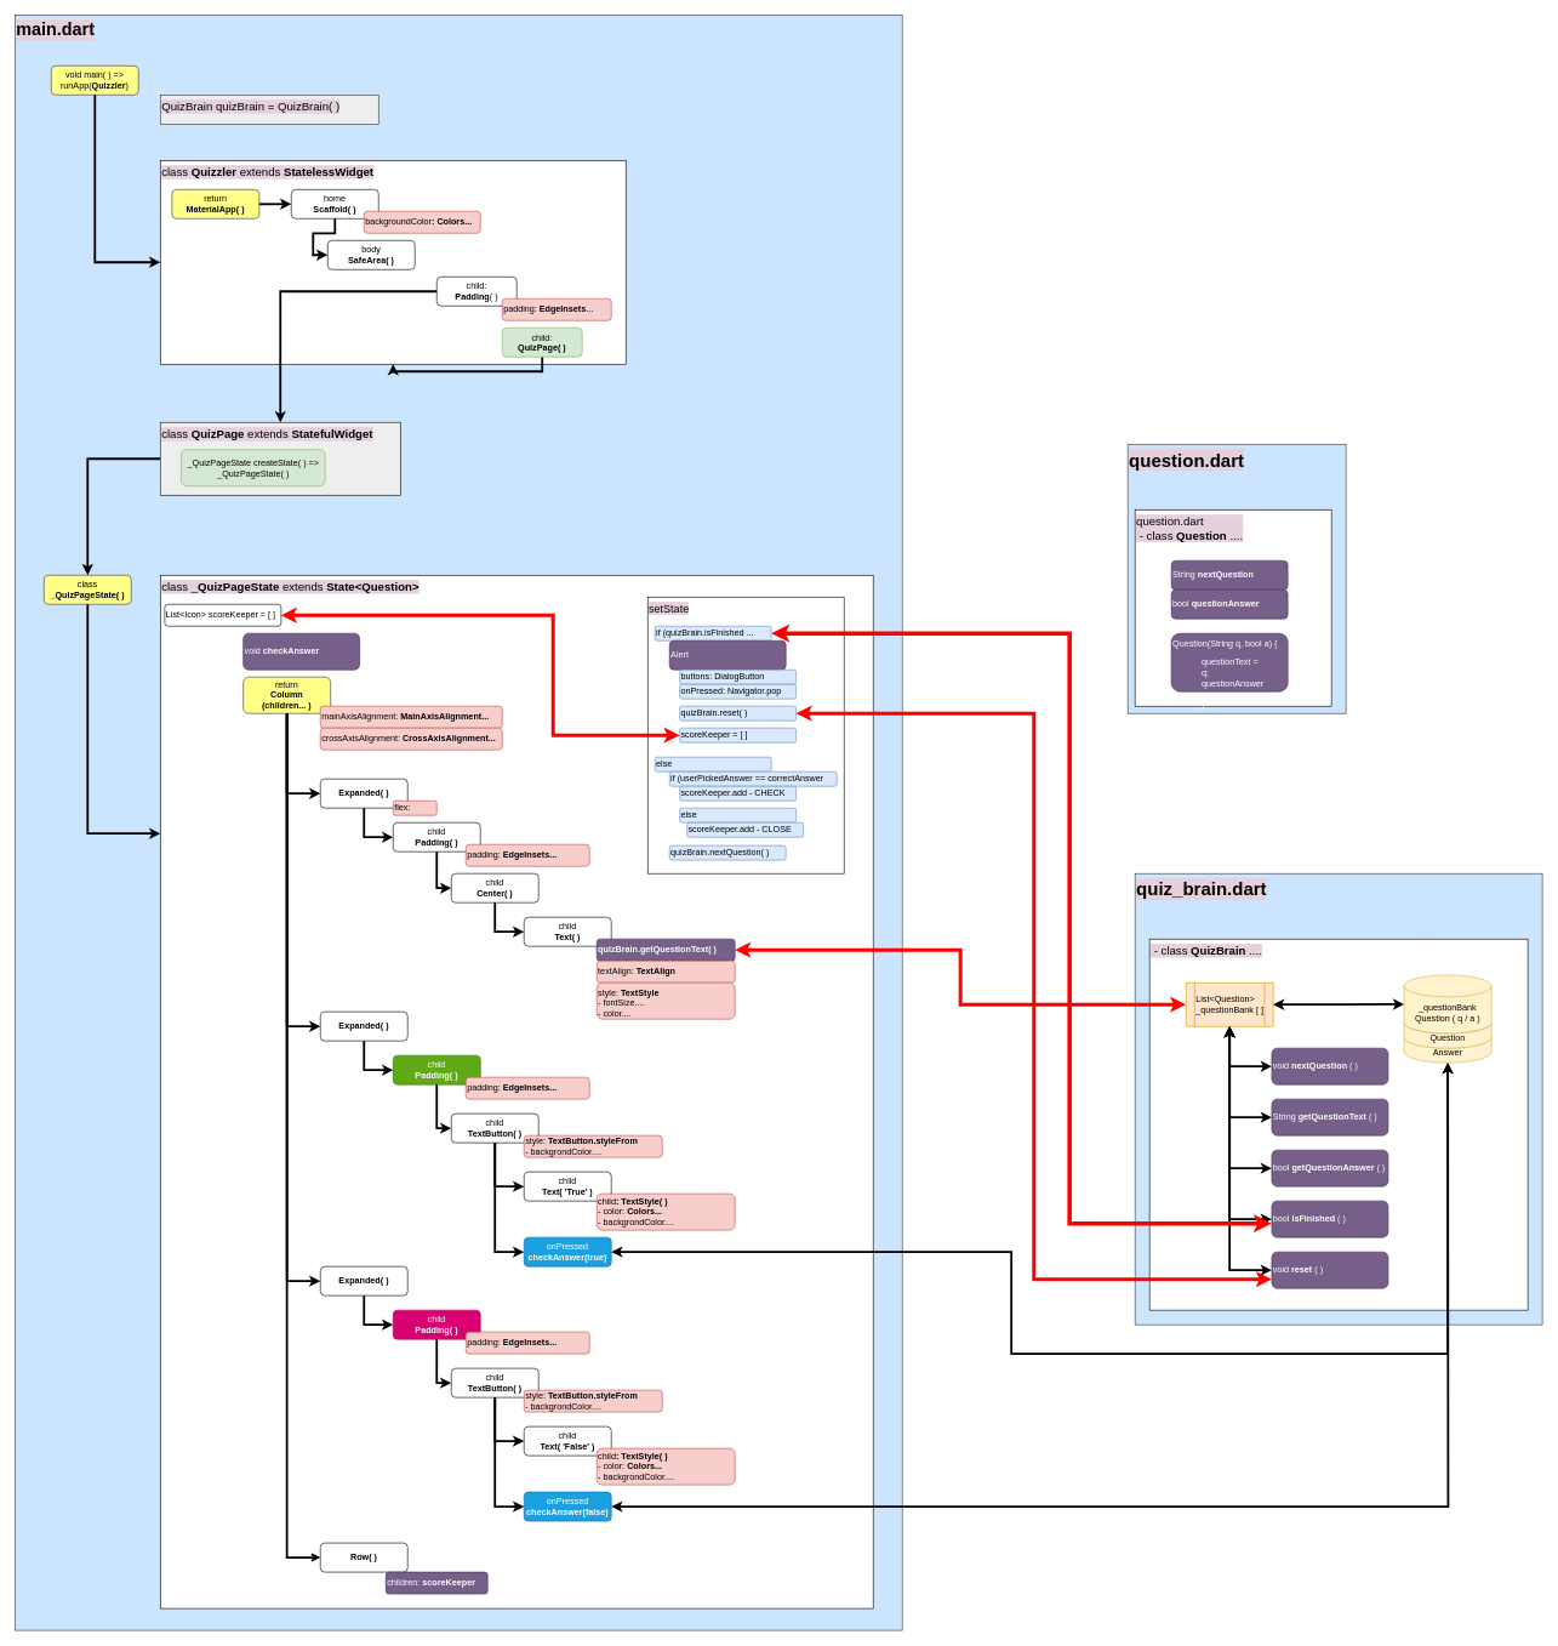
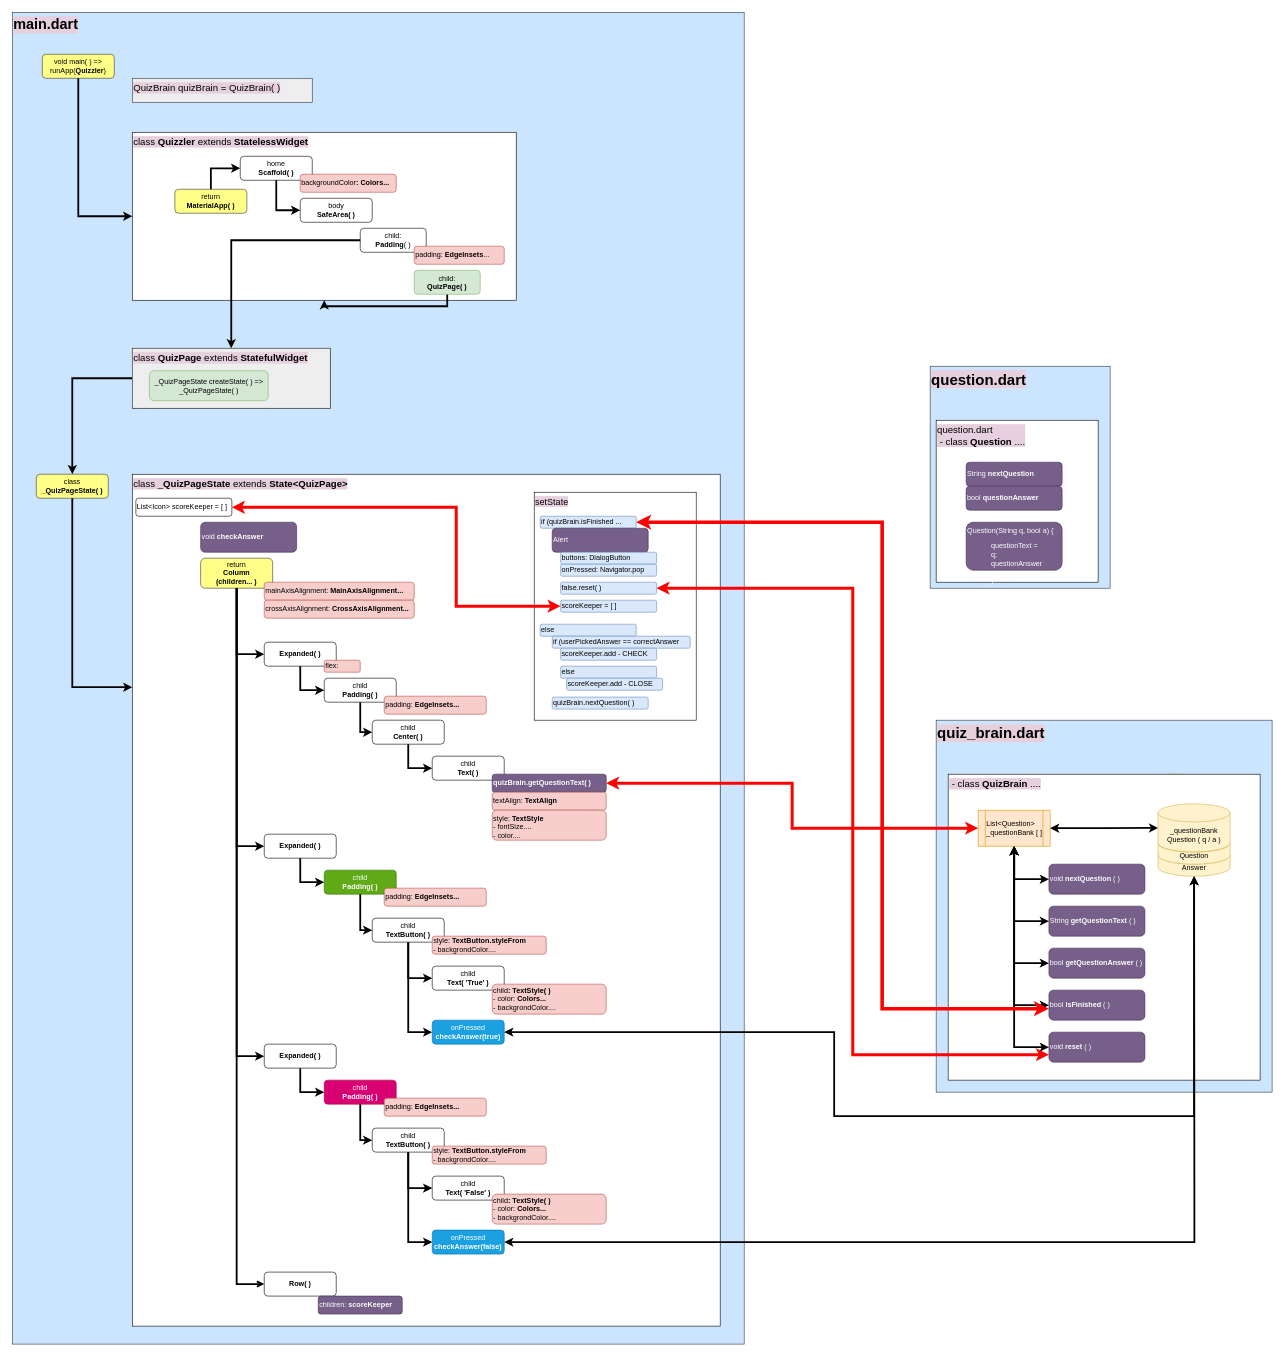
- <mxCell id="121" value="&lt;div&gt;return&lt;/div&gt;&lt;div&gt;&lt;b&gt;MaterialApp( )&lt;/b&gt;&lt;br&gt;&lt;/div&gt;" style="rounded=1;whiteSpace=wrap;html=1;fillColor=#ffff88;strokeColor=#36393d;" vertex="1" parent="120"><mxGeometry width="120" height="40" as="geometry" /></mxCell>
+ <mxCell id="121" value="&lt;div&gt;return&lt;/div&gt;&lt;div&gt;&lt;b&gt;MaterialApp( )&lt;/b&gt;&lt;br&gt;&lt;/div&gt;" style="rounded=1;whiteSpace=wrap;html=1;fillColor=#ffff88;strokeColor=#36393d;" vertex="1" parent="120"><mxGeometry x="55" y="55" width="120" height="40" as="geometry" /></mxCell>
- <mxCell id="125" value="&lt;div&gt;body&lt;/div&gt;&lt;div&gt;&lt;b&gt;SafeArea( )&lt;/b&gt;&lt;br&gt;&lt;/div&gt;" style="rounded=1;whiteSpace=wrap;html=1;" vertex="1" parent="120"><mxGeometry x="214" y="70" width="120" height="40" as="geometry" /></mxCell>
+ <mxCell id="125" value="&lt;div&gt;body&lt;/div&gt;&lt;div&gt;&lt;b&gt;SafeArea( )&lt;/b&gt;&lt;br&gt;&lt;/div&gt;" style="rounded=1;whiteSpace=wrap;html=1;" vertex="1" parent="120"><mxGeometry x="264" y="70" width="120" height="40" as="geometry" /></mxCell>
- <mxCell id="24" value="&lt;font style=&quot;font-size: 16px&quot;&gt;class _&lt;b&gt;QuizPageState&lt;/b&gt; extends &lt;b&gt;State&amp;lt;Question&amp;gt;&lt;/b&gt;&lt;/font&gt;" style="whiteSpace=wrap;html=1;labelBackgroundColor=#E6D0DE;align=left;verticalAlign=top;" vertex="1" parent="23"><mxGeometry width="980" height="1420" as="geometry" /></mxCell>
+ <mxCell id="24" value="&lt;font style=&quot;font-size: 16px&quot;&gt;class _&lt;b&gt;QuizPageState&lt;/b&gt; extends &lt;b&gt;State&amp;lt;QuizPage&amp;gt;&lt;/b&gt;&lt;/font&gt;" style="whiteSpace=wrap;html=1;labelBackgroundColor=#E6D0DE;align=left;verticalAlign=top;" vertex="1" parent="23"><mxGeometry width="980" height="1420" as="geometry" /></mxCell>
- <mxCell id="78" value="quizBrain.reset( )" style="rounded=1;whiteSpace=wrap;html=1;labelBackgroundColor=none;align=left;fillColor=#dae8fc;strokeColor=#6c8ebf;" vertex="1" parent="72"><mxGeometry x="44" y="150" width="160" height="20" as="geometry" /></mxCell>
+ <mxCell id="78" value="false.reset( )" style="rounded=1;whiteSpace=wrap;html=1;labelBackgroundColor=none;align=left;fillColor=#dae8fc;strokeColor=#6c8ebf;" vertex="1" parent="72"><mxGeometry x="44" y="150" width="160" height="20" as="geometry" /></mxCell>
